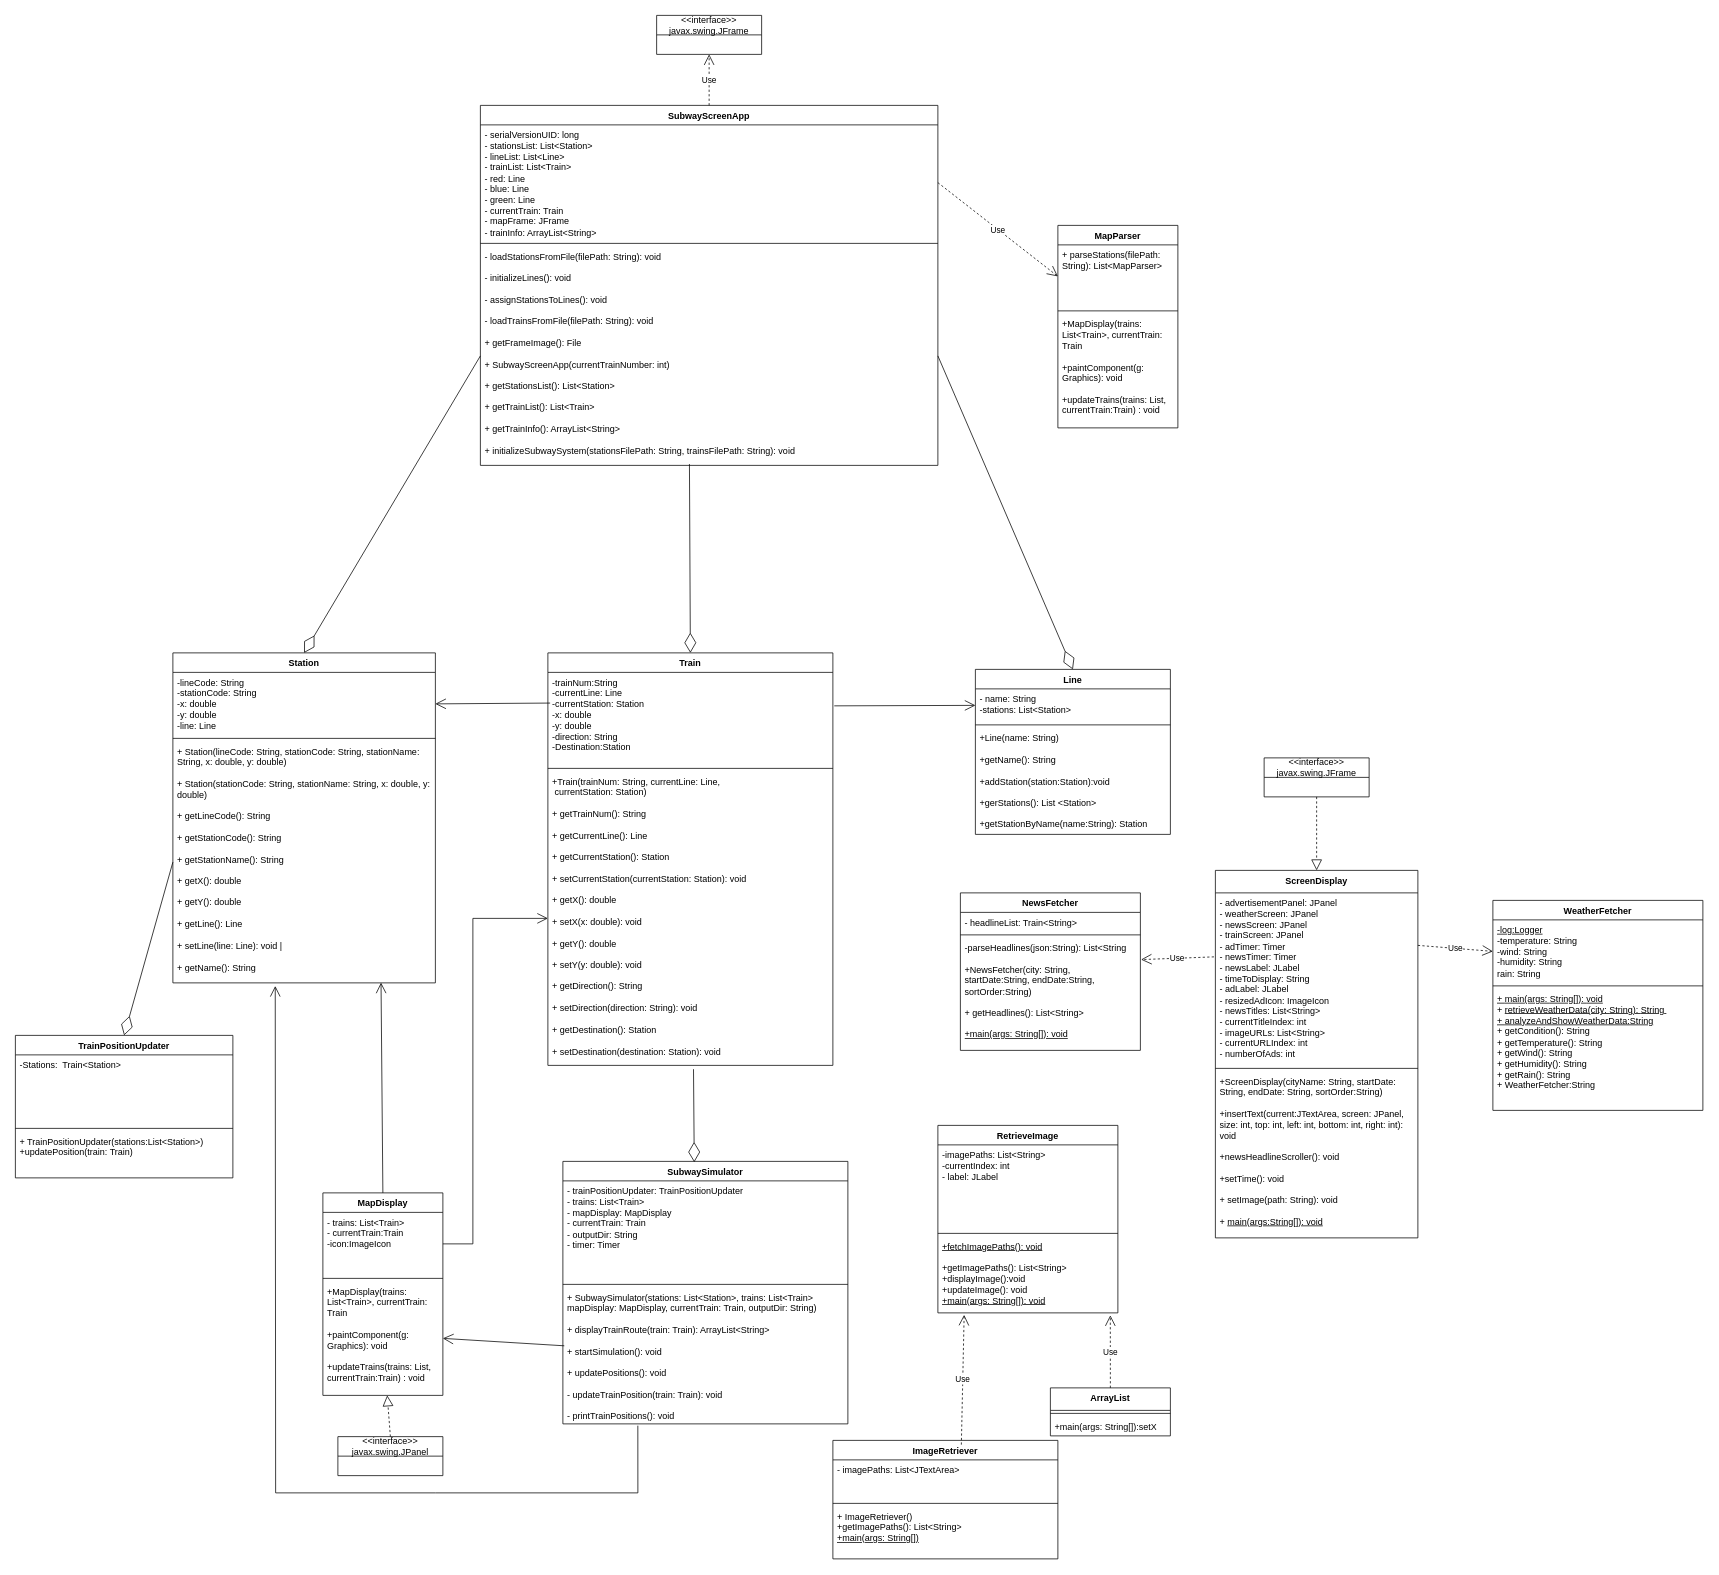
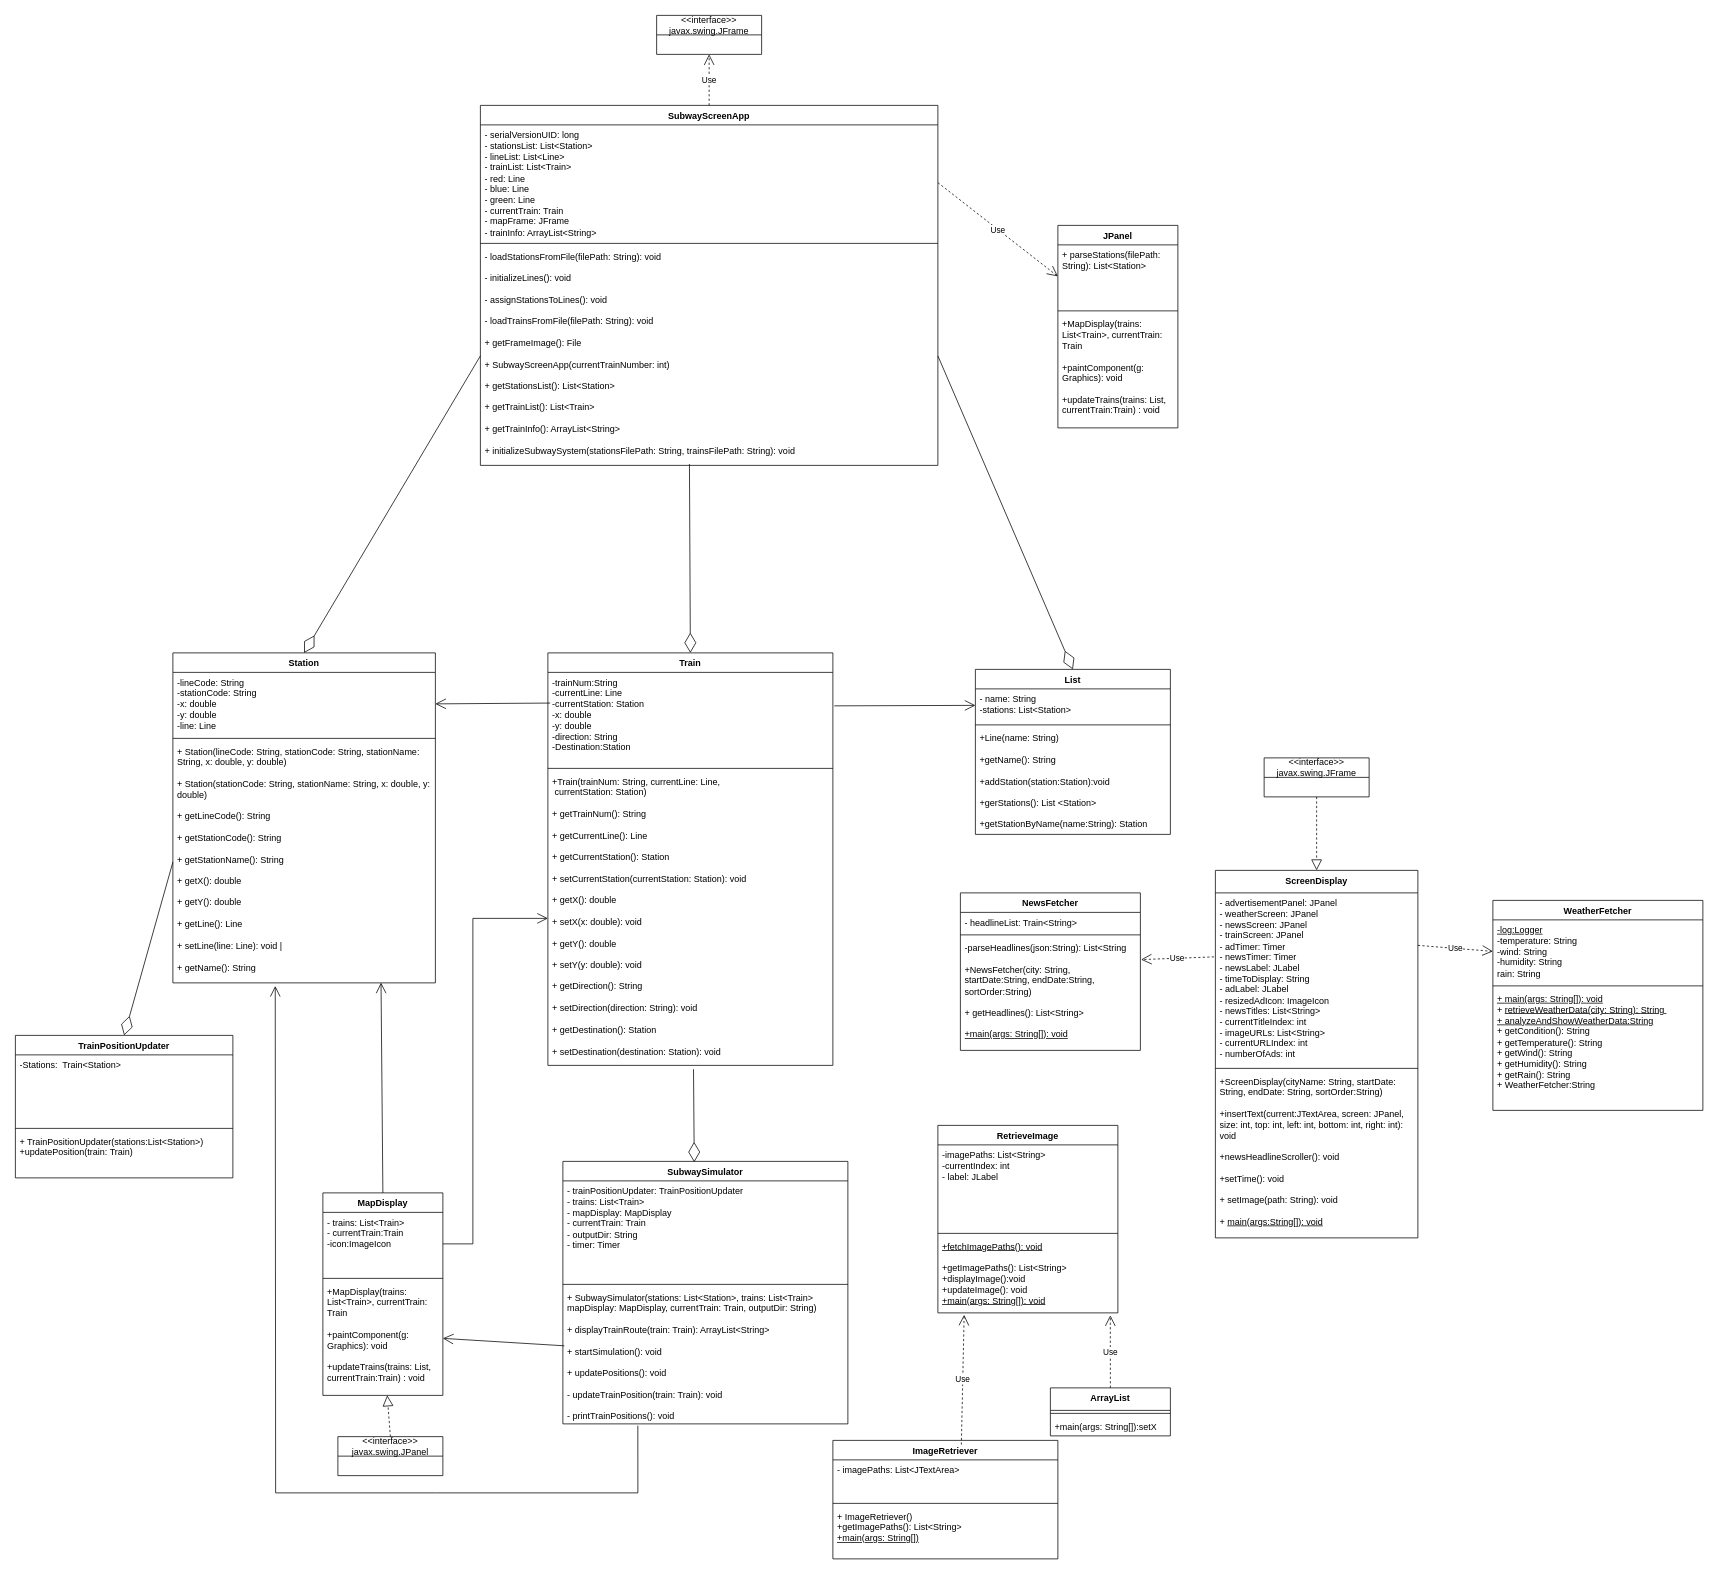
- <mxCell id="37" value="MapParser" style="swimlane;fontStyle=1;align=center;verticalAlign=top;childLayout=stackLayout;horizontal=1;startSize=26;horizontalStack=0;resizeParent=1;resizeParentMax=0;resizeLast=0;collapsible=1;marginBottom=0;whiteSpace=wrap;html=1;" parent="1" vertex="1"><mxGeometry x="1410" y="300" width="160" height="270" as="geometry" /></mxCell>
+ <mxCell id="37" value="JPanel" style="swimlane;fontStyle=1;align=center;verticalAlign=top;childLayout=stackLayout;horizontal=1;startSize=26;horizontalStack=0;resizeParent=1;resizeParentMax=0;resizeLast=0;collapsible=1;marginBottom=0;whiteSpace=wrap;html=1;" parent="1" vertex="1"><mxGeometry x="1410" y="300" width="160" height="270" as="geometry" /></mxCell>
- <mxCell id="38" value="+ parseStations(filePath: String): List&amp;lt;MapParser&amp;gt;" style="text;strokeColor=none;fillColor=none;align=left;verticalAlign=top;spacingLeft=4;spacingRight=4;overflow=hidden;rotatable=0;points=[[0,0.5],[1,0.5]];portConstraint=eastwest;whiteSpace=wrap;html=1;" parent="37" vertex="1"><mxGeometry y="26" width="160" height="84" as="geometry" /></mxCell>
+ <mxCell id="38" value="+ parseStations(filePath: String): List&amp;lt;Station&amp;gt;" style="text;strokeColor=none;fillColor=none;align=left;verticalAlign=top;spacingLeft=4;spacingRight=4;overflow=hidden;rotatable=0;points=[[0,0.5],[1,0.5]];portConstraint=eastwest;whiteSpace=wrap;html=1;" parent="37" vertex="1"><mxGeometry y="26" width="160" height="84" as="geometry" /></mxCell>
- <mxCell id="29" value="Line" style="swimlane;fontStyle=1;align=center;verticalAlign=top;childLayout=stackLayout;horizontal=1;startSize=26;horizontalStack=0;resizeParent=1;resizeParentMax=0;resizeLast=0;collapsible=1;marginBottom=0;whiteSpace=wrap;html=1;" parent="1" vertex="1"><mxGeometry x="1300" y="892" width="260" height="220" as="geometry" /></mxCell>
+ <mxCell id="29" value="List" style="swimlane;fontStyle=1;align=center;verticalAlign=top;childLayout=stackLayout;horizontal=1;startSize=26;horizontalStack=0;resizeParent=1;resizeParentMax=0;resizeLast=0;collapsible=1;marginBottom=0;whiteSpace=wrap;html=1;" parent="1" vertex="1"><mxGeometry x="1300" y="892" width="260" height="220" as="geometry" /></mxCell>
